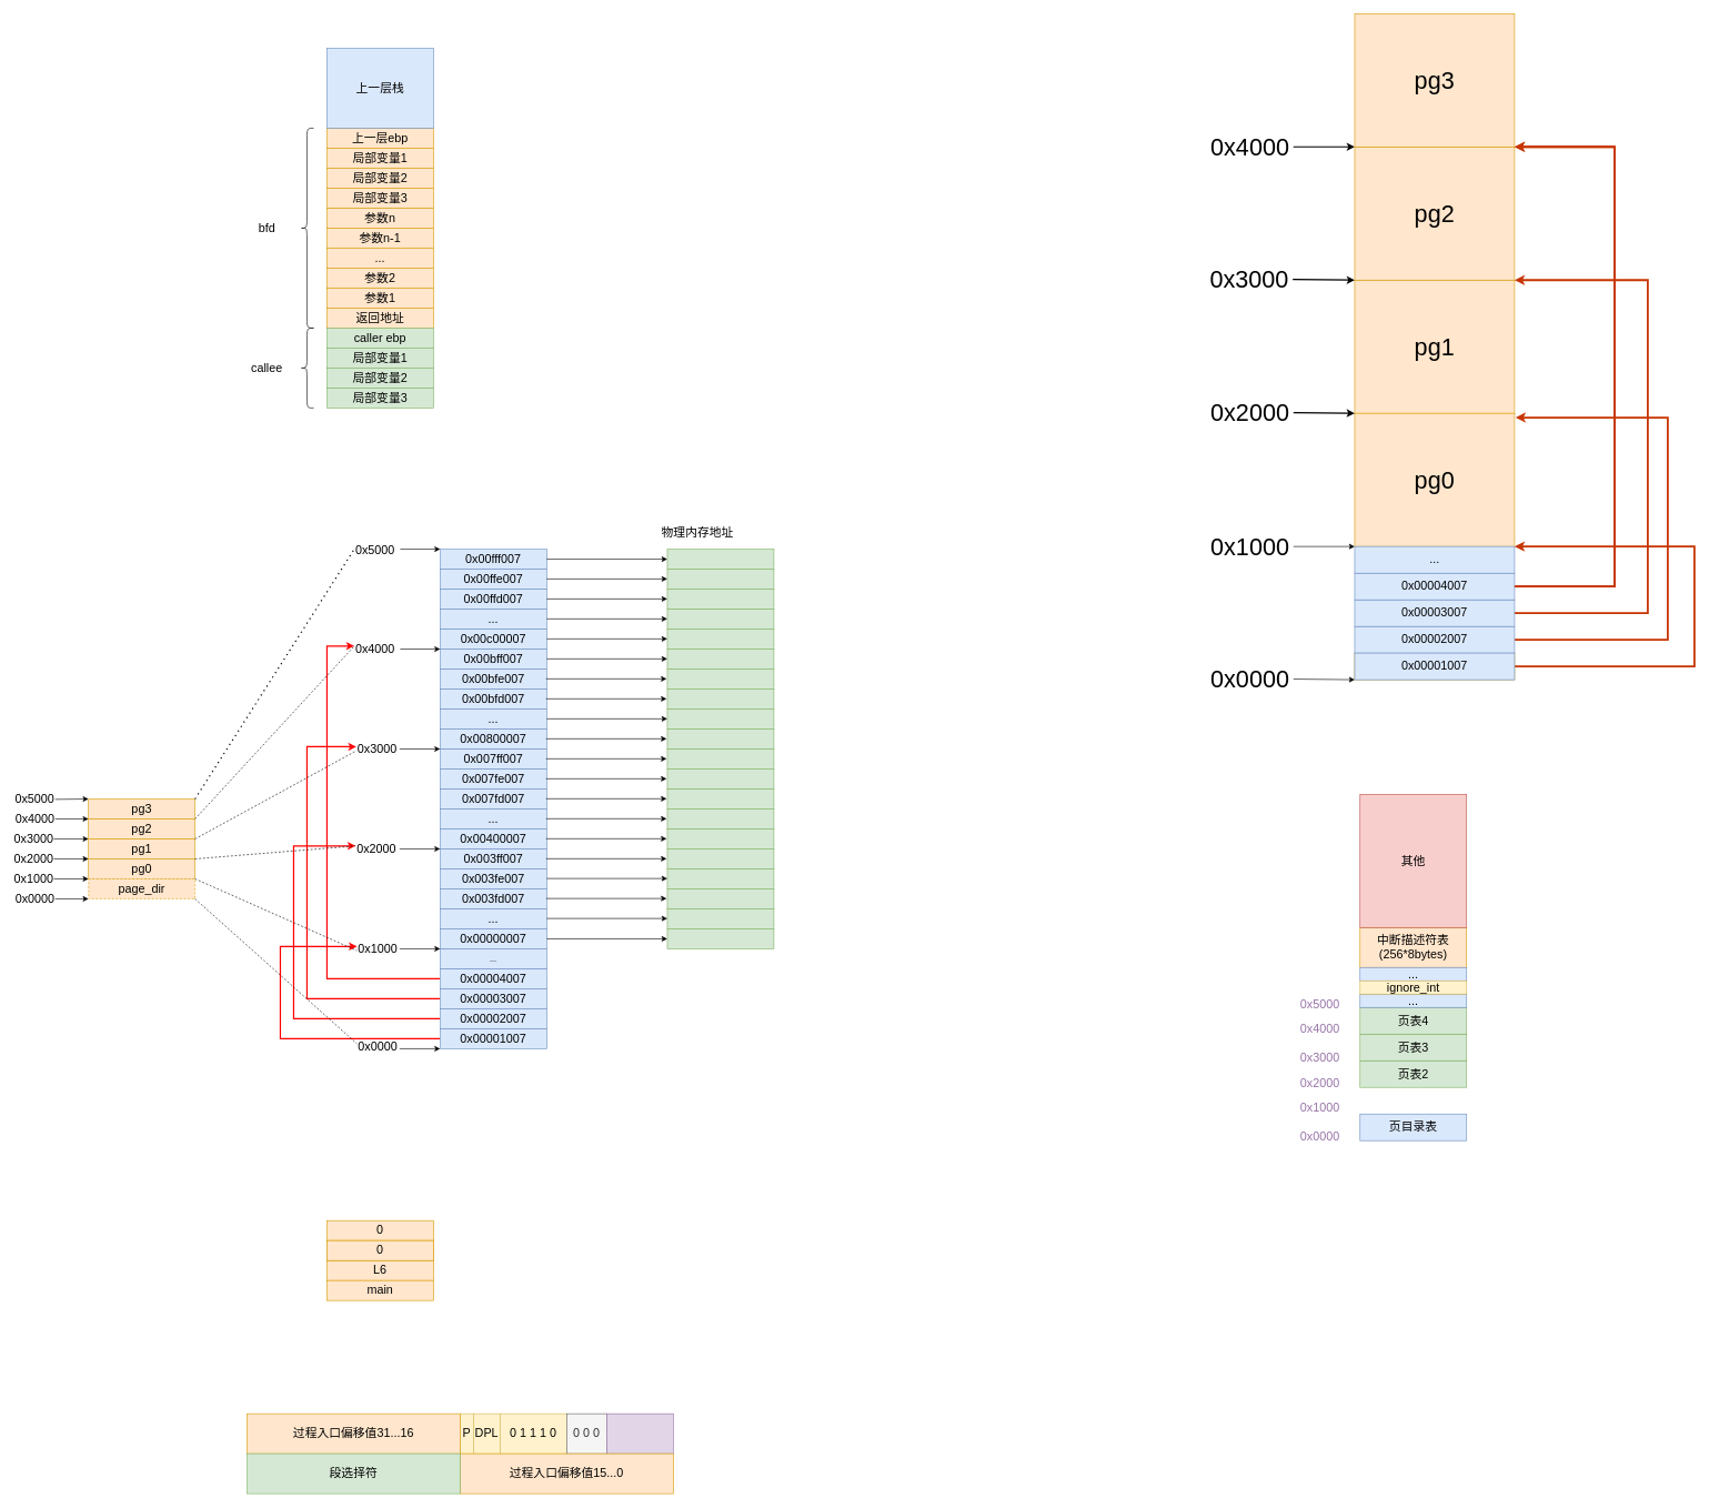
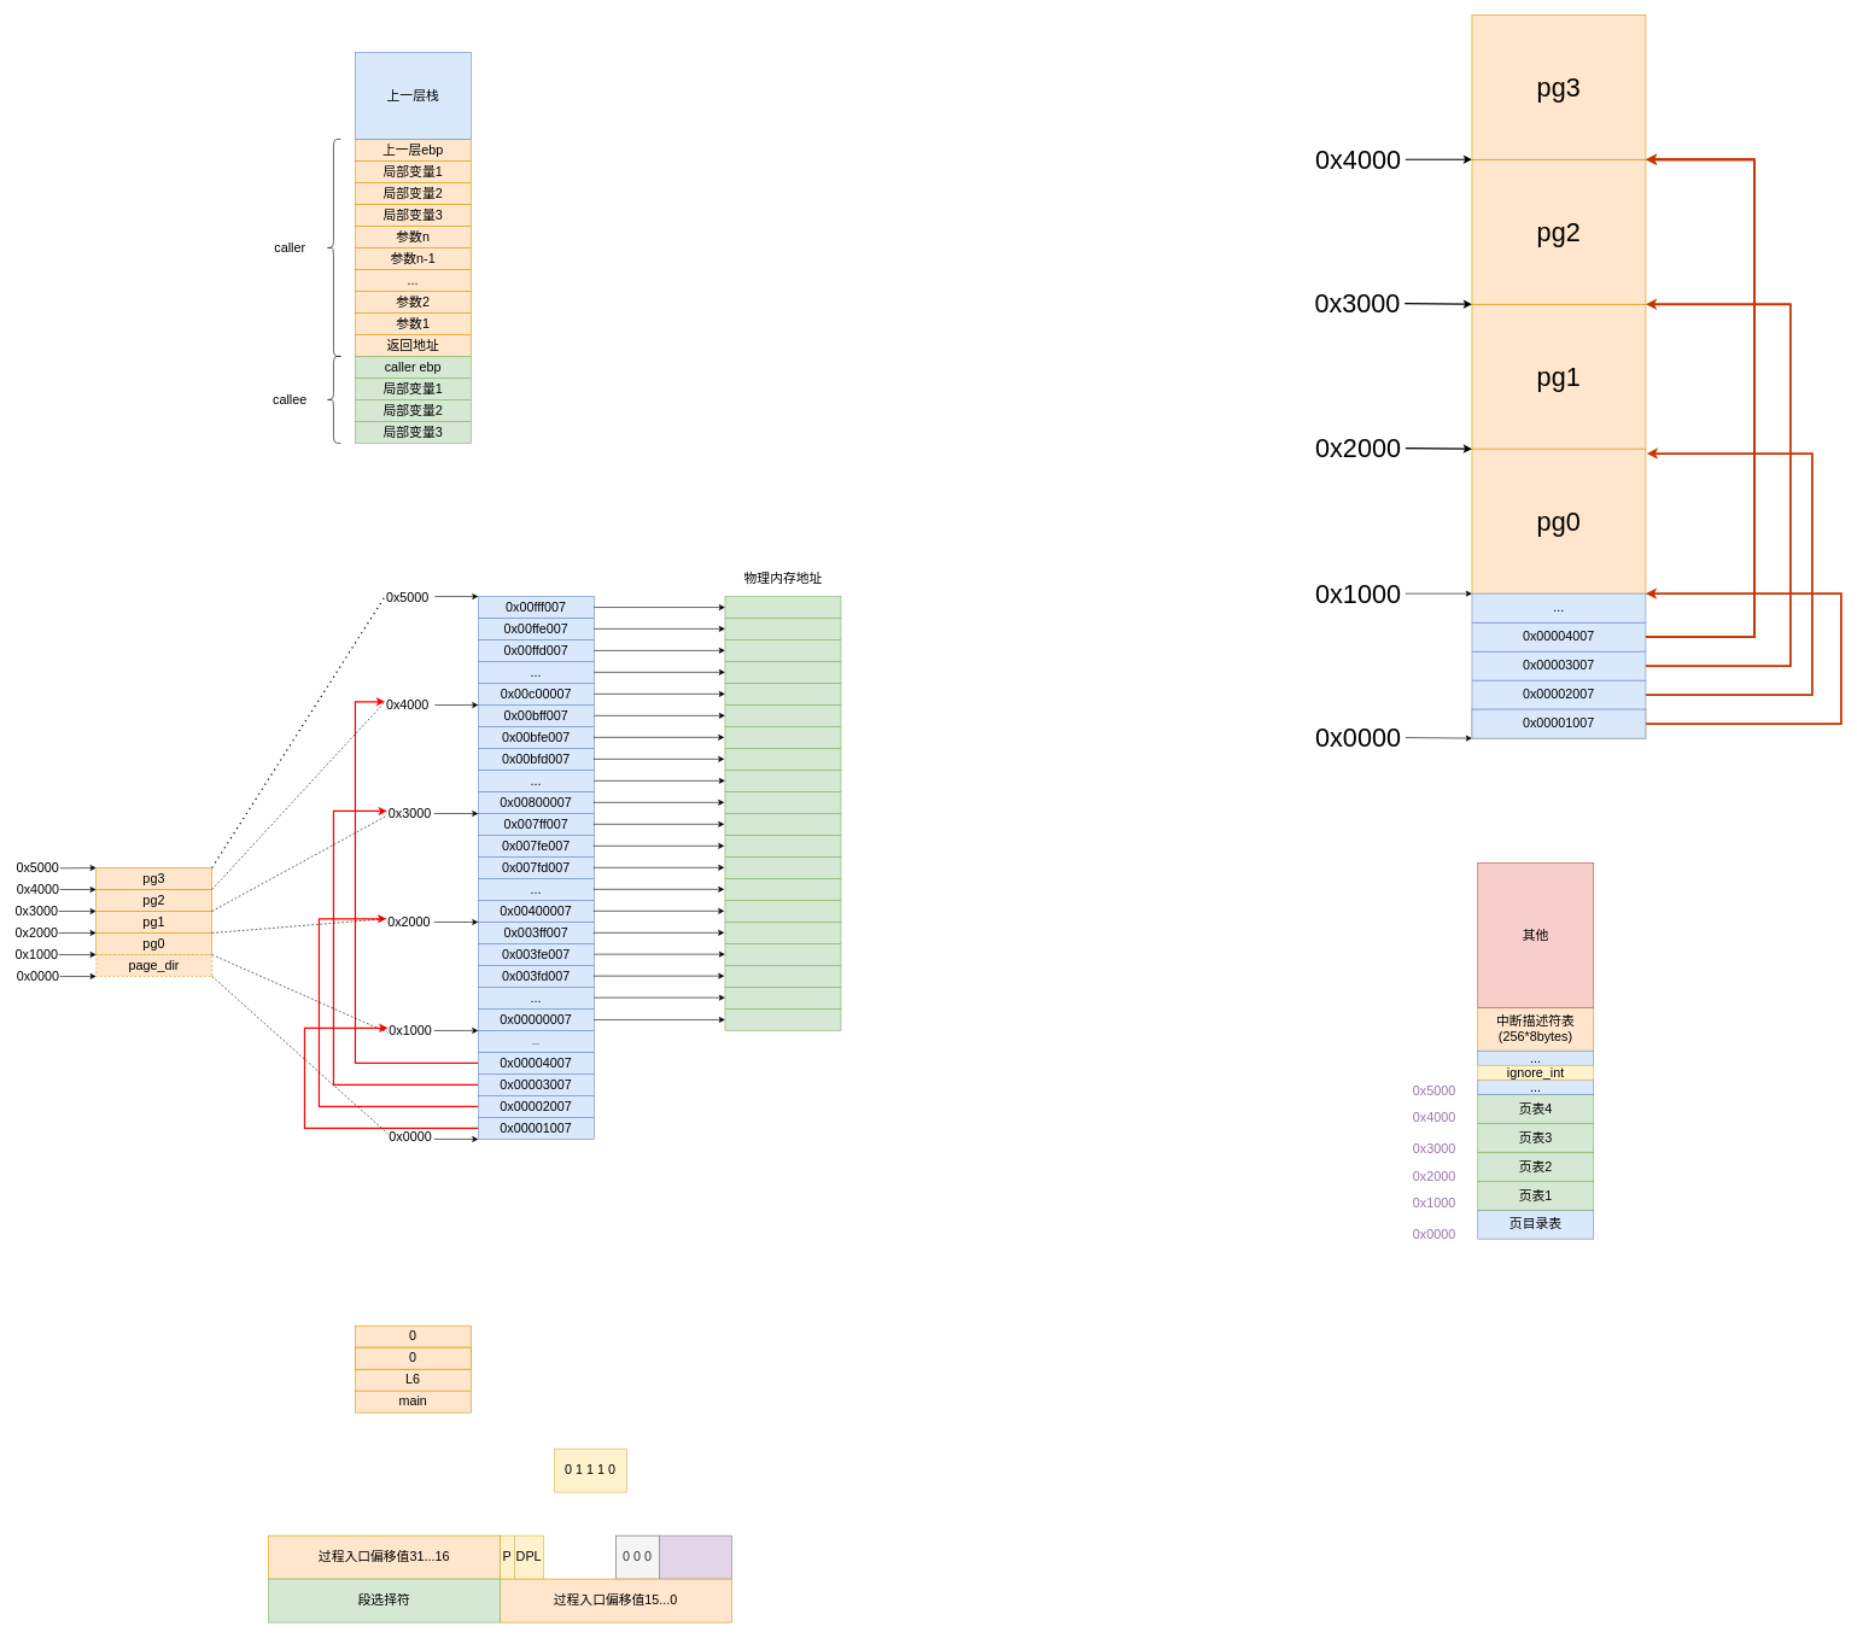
- <mxCell id="9" value="bfd" style="text;strokeColor=none;align=center;fillColor=none;html=1;verticalAlign=middle;whiteSpace=wrap;rounded=0;fontSize=18;" parent="1" vertex="1"><mxGeometry x="370" y="327" width="60" height="30" as="geometry" /></mxCell>
+ <mxCell id="9" value="caller" style="text;strokeColor=none;align=center;fillColor=none;html=1;verticalAlign=middle;whiteSpace=wrap;rounded=0;fontSize=18;" parent="1" vertex="1"><mxGeometry x="370" y="327" width="60" height="30" as="geometry" /></mxCell>
- <mxCell id="107" value="物理内存地址" style="text;strokeColor=none;align=center;fillColor=none;html=1;verticalAlign=middle;whiteSpace=wrap;rounded=0;fontSize=18;" parent="1" vertex="1"><mxGeometry x="981.5" y="784" width="129" height="30" as="geometry" /></mxCell>
+ <mxCell id="107" value="物理内存地址" style="text;strokeColor=none;align=center;fillColor=none;html=1;verticalAlign=middle;whiteSpace=wrap;rounded=0;fontSize=18;" parent="1" vertex="1"><mxGeometry x="1016.5" y="784" width="129" height="30" as="geometry" /></mxCell>
+ <mxCell id="165" value="&lt;font style=&quot;font-size: 18px&quot;&gt;页表1&lt;/font&gt;" style="rounded=0;whiteSpace=wrap;html=1;fillColor=#d5e8d4;strokeColor=#82b366;" vertex="1" parent="1"><mxGeometry x="2041" y="1632" width="160" height="40" as="geometry" /></mxCell>
- <mxCell id="133" value="&lt;font style=&quot;font-size: 18px&quot;&gt;0 1 1 1 0&lt;/font&gt;" style="rounded=0;whiteSpace=wrap;html=1;fillColor=#fff2cc;strokeColor=#d6b656;" parent="1" vertex="1"><mxGeometry x="750" y="2122" width="100" height="60" as="geometry" /></mxCell>
+ <mxCell id="133" value="&lt;font style=&quot;font-size: 18px&quot;&gt;0 1 1 1 0&lt;/font&gt;" style="rounded=0;whiteSpace=wrap;html=1;fillColor=#fff2cc;strokeColor=#d6b656;" parent="1" vertex="1"><mxGeometry x="765" y="2002" width="100" height="60" as="geometry" /></mxCell>
